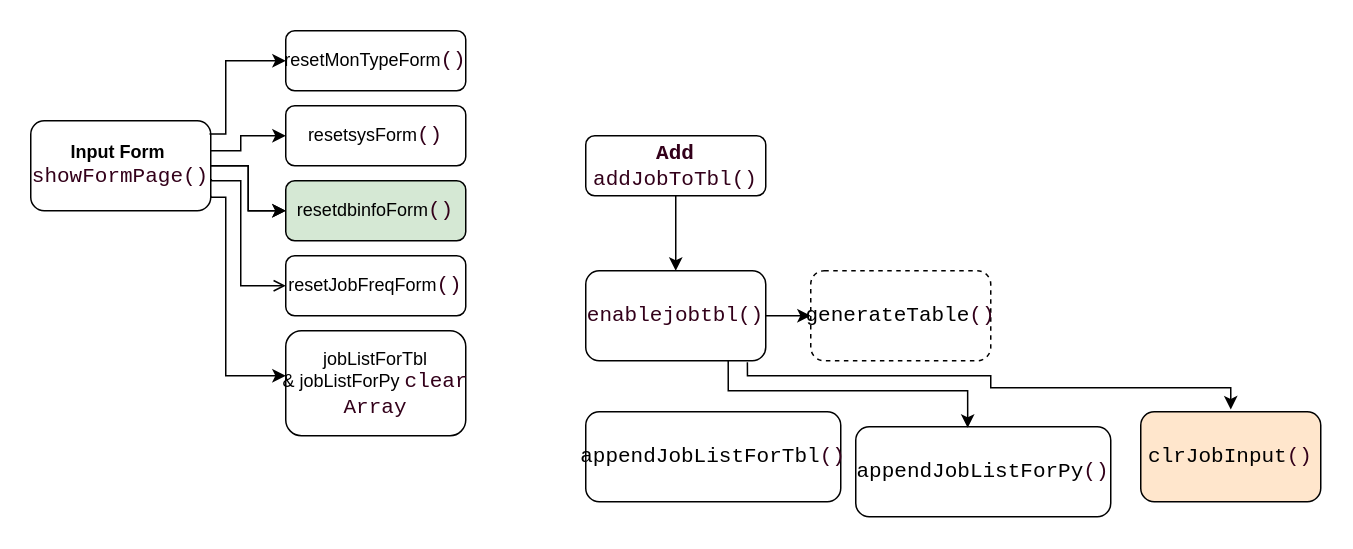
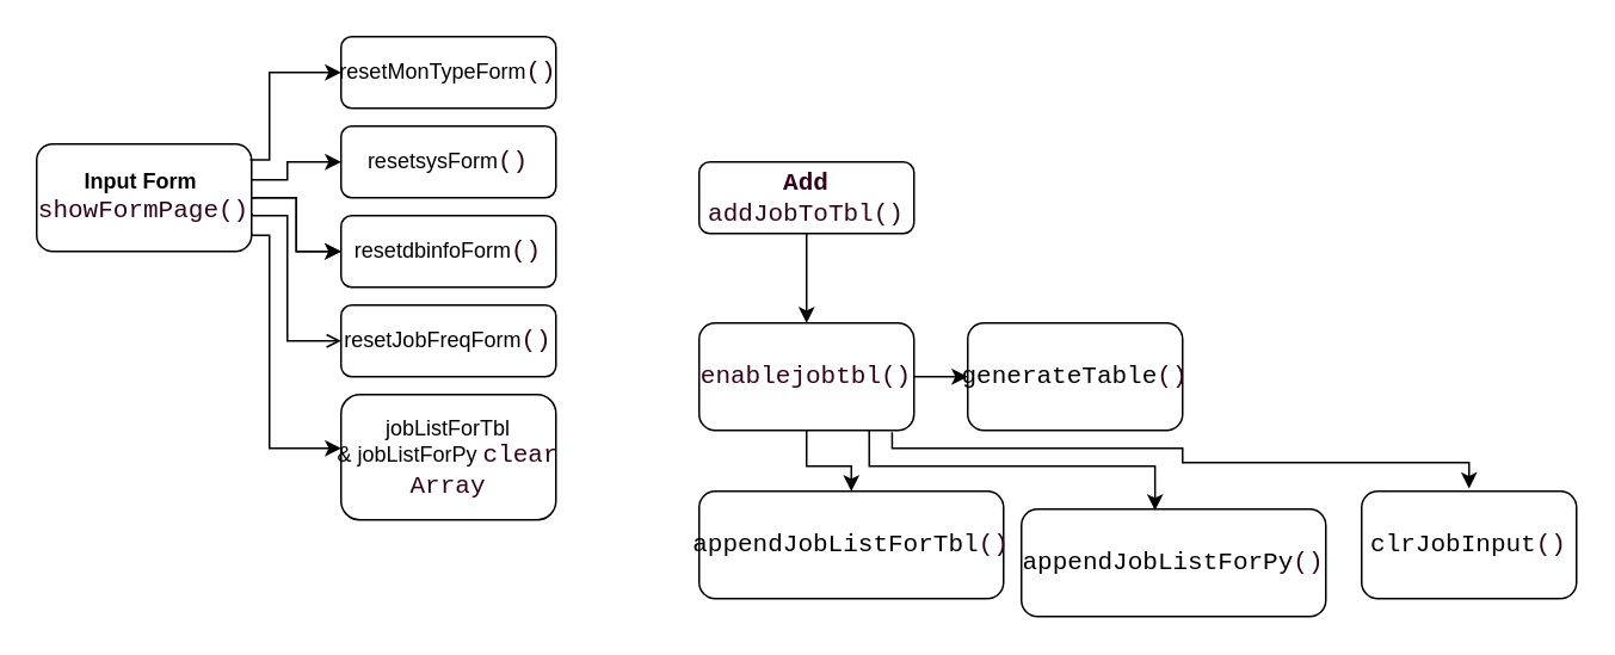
- <mxCell id="12" value="resetdbinfoForm&lt;span style=&quot;font-family: Consolas, &amp;quot;Courier New&amp;quot;, monospace; font-size: 14px;&quot;&gt;&lt;font color=&quot;#33001a&quot;&gt;()&lt;/font&gt;&lt;/span&gt;" style="rounded=1;whiteSpace=wrap;html=1;fontSize=12;glass=0;strokeWidth=1;shadow=0;fillColor=#d5e8d4;" vertex="1" parent="1"><mxGeometry x="190" y="120" width="120" height="40" as="geometry" /></mxCell>
+ <mxCell id="12" value="resetdbinfoForm&lt;span style=&quot;font-family: Consolas, &amp;quot;Courier New&amp;quot;, monospace; font-size: 14px;&quot;&gt;&lt;font color=&quot;#33001a&quot;&gt;()&lt;/font&gt;&lt;/span&gt;" style="rounded=1;whiteSpace=wrap;html=1;fontSize=12;glass=0;strokeWidth=1;shadow=0;" vertex="1" parent="1"><mxGeometry x="190" y="120" width="120" height="40" as="geometry" /></mxCell>
- <mxCell id="22" value="&lt;div style=&quot;font-family: Consolas, &amp;quot;Courier New&amp;quot;, monospace; font-size: 14px; line-height: 19px;&quot;&gt;generateTable&lt;font color=&quot;#33001a&quot;&gt;()&lt;/font&gt;&lt;/div&gt;" style="rounded=1;whiteSpace=wrap;html=1;dashed=1;" vertex="1" parent="1"><mxGeometry x="540" y="180" width="120" height="60" as="geometry" /></mxCell>
+ <mxCell id="22" value="&lt;div style=&quot;font-family: Consolas, &amp;quot;Courier New&amp;quot;, monospace; font-size: 14px; line-height: 19px;&quot;&gt;generateTable&lt;font color=&quot;#33001a&quot;&gt;()&lt;/font&gt;&lt;/div&gt;" style="rounded=1;whiteSpace=wrap;html=1;" vertex="1" parent="1"><mxGeometry x="540" y="180" width="120" height="60" as="geometry" /></mxCell>
+ <mxCell id="4" value="" style="edgeStyle=orthogonalEdgeStyle;rounded=0;orthogonalLoop=1;jettySize=auto;html=1;" edge="1" parent="1" source="6" target="19"><mxGeometry relative="1" as="geometry"><Array as="points"><mxPoint x="450" y="260" /><mxPoint x="475" y="260" /></Array></mxGeometry></mxCell>
- <mxCell id="23" value="&lt;div style=&quot;font-family: Consolas, &amp;quot;Courier New&amp;quot;, monospace; font-size: 14px; line-height: 19px;&quot;&gt;clrJobInput&lt;font color=&quot;#33001a&quot;&gt;()&lt;/font&gt;&lt;/div&gt;" style="rounded=1;whiteSpace=wrap;html=1;fillColor=#ffe6cc;" vertex="1" parent="1"><mxGeometry x="760" y="274" width="120" height="60" as="geometry" /></mxCell>
+ <mxCell id="23" value="&lt;div style=&quot;font-family: Consolas, &amp;quot;Courier New&amp;quot;, monospace; font-size: 14px; line-height: 19px;&quot;&gt;clrJobInput&lt;font color=&quot;#33001a&quot;&gt;()&lt;/font&gt;&lt;/div&gt;" style="rounded=1;whiteSpace=wrap;html=1;" vertex="1" parent="1"><mxGeometry x="760" y="274" width="120" height="60" as="geometry" /></mxCell>
